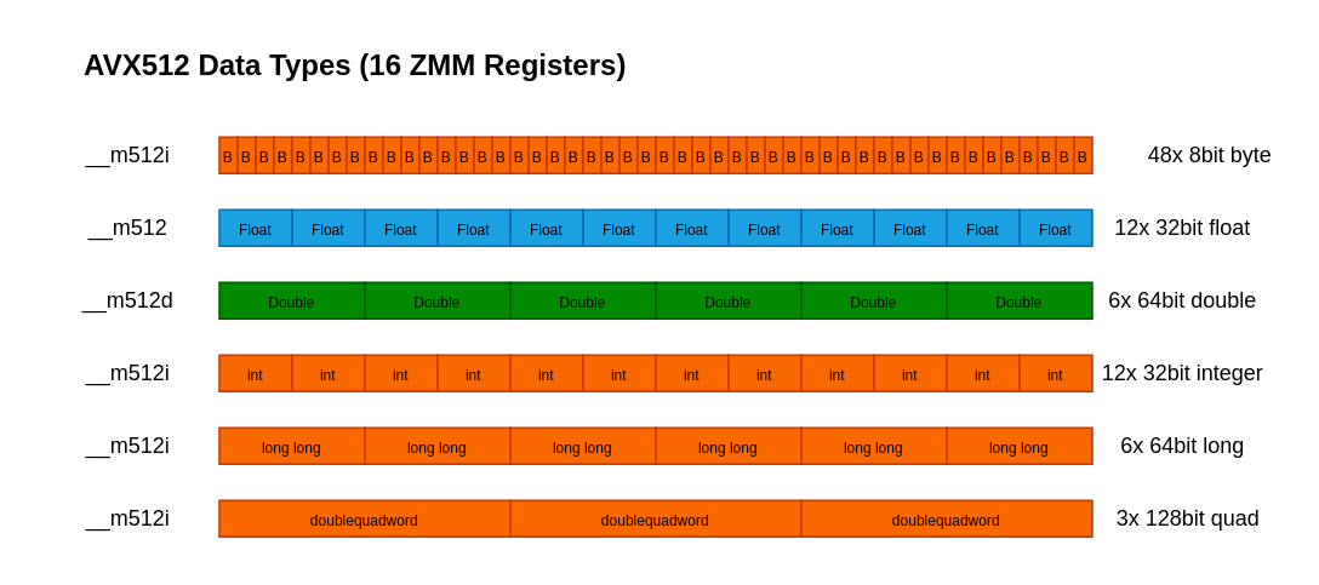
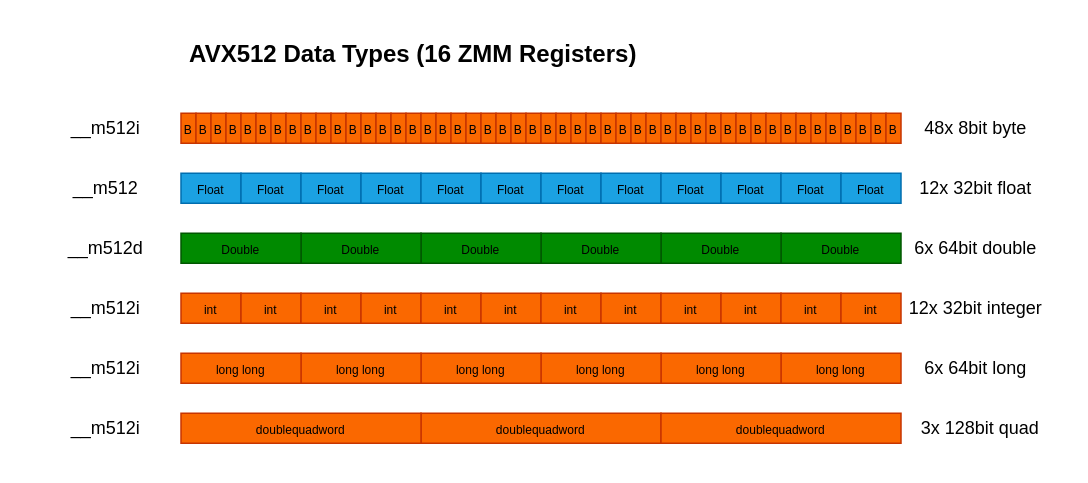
- <mxCell id="188" value="&lt;font style=&quot;font-size: 16px;&quot;&gt;&lt;b&gt;AVX512 Data Types (16 ZMM Registers)&lt;/b&gt;&lt;/font&gt;" style="text;html=1;align=center;verticalAlign=middle;whiteSpace=wrap;rounded=0;" vertex="1" parent="1"><mxGeometry x="40" y="20" width="310" height="30" as="geometry" /></mxCell>
+ <mxCell id="188" value="&lt;font style=&quot;font-size: 16px;&quot;&gt;&lt;b&gt;AVX512 Data Types (16 ZMM Registers)&lt;/b&gt;&lt;/font&gt;" style="text;html=1;align=center;verticalAlign=middle;whiteSpace=wrap;rounded=0;" vertex="1" parent="1"><mxGeometry x="120" y="20" width="310" height="30" as="geometry" /></mxCell>
- <mxCell id="88" value="48x 8bit byte" style="text;html=1;align=center;verticalAlign=middle;whiteSpace=wrap;rounded=0;" vertex="1" parent="1"><mxGeometry x="615" y="70" width="100" height="30" as="geometry" /></mxCell>
+ <mxCell id="88" value="48x 8bit byte" style="text;html=1;align=center;verticalAlign=middle;whiteSpace=wrap;rounded=0;" vertex="1" parent="1"><mxGeometry x="600" y="70" width="100" height="30" as="geometry" /></mxCell>
